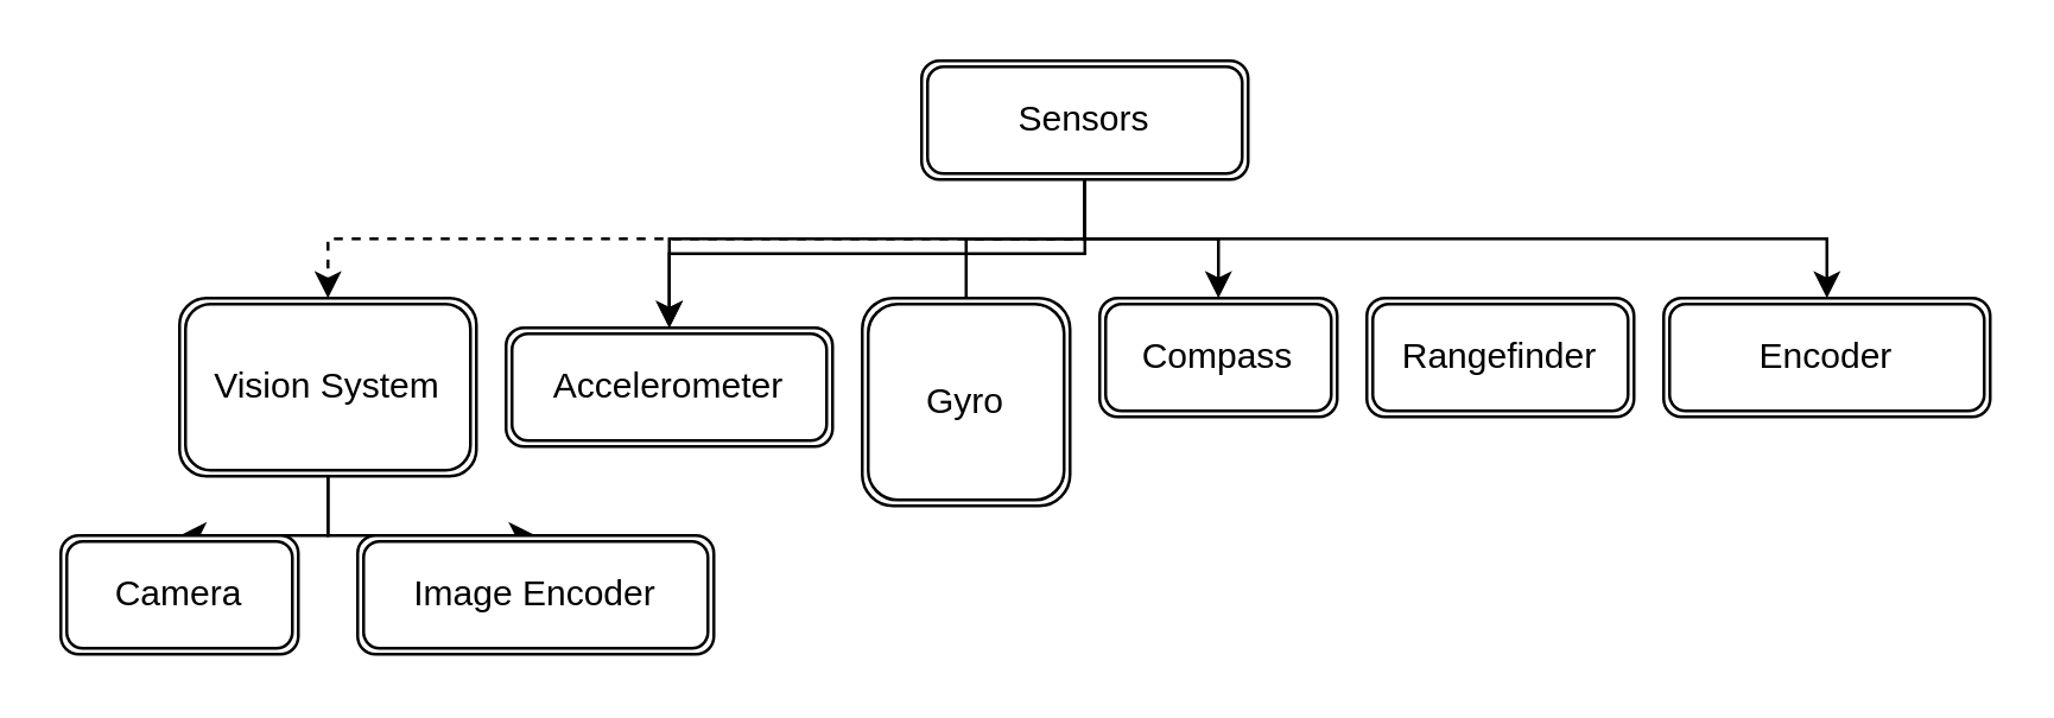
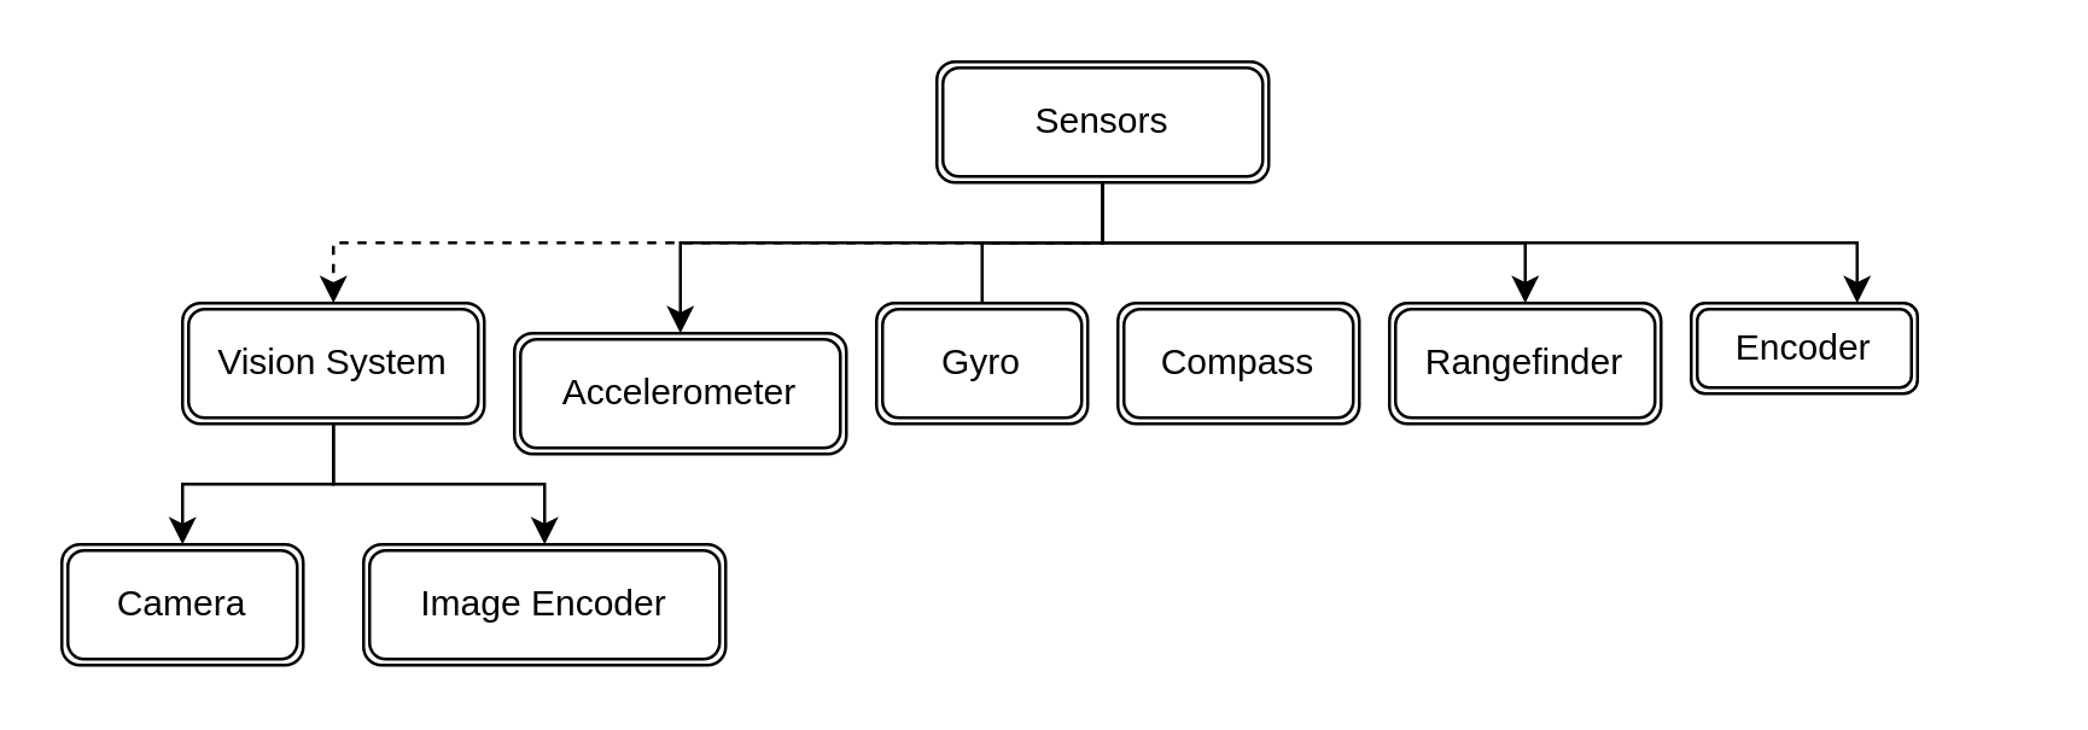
- <mxCell id="6" style="edgeStyle=orthogonalEdgeStyle;rounded=0;orthogonalLoop=1;jettySize=auto;html=1;exitX=0.5;exitY=1;exitDx=0;exitDy=0;" edge="1" parent="1" source="8" target="14"><mxGeometry relative="1" as="geometry"><mxPoint x="380" y="80" as="sourcePoint" /></mxGeometry></mxCell>
+ <mxCell id="6" style="edgeStyle=orthogonalEdgeStyle;rounded=0;orthogonalLoop=1;jettySize=auto;html=1;exitX=0.5;exitY=1;exitDx=0;exitDy=0;" edge="1" parent="1" source="8" target="17"><mxGeometry relative="1" as="geometry"><mxPoint x="380" y="80" as="sourcePoint" /></mxGeometry></mxCell>
- <mxCell id="5" style="edgeStyle=orthogonalEdgeStyle;rounded=0;orthogonalLoop=1;jettySize=auto;html=1;" edge="1" parent="1" source="8" target="16"><mxGeometry relative="1" as="geometry" /></mxCell>
- <mxCell id="18" value="Encoder" style="shape=ext;double=1;rounded=1;whiteSpace=wrap;html=1;" vertex="1" parent="1"><mxGeometry x="560" y="100" width="110" height="40" as="geometry" /></mxCell>
+ <mxCell id="18" value="Encoder" style="shape=ext;double=1;rounded=1;whiteSpace=wrap;html=1;" vertex="1" parent="1"><mxGeometry x="560" y="100" width="75" height="30" as="geometry" /></mxCell>
- <mxCell id="11" value="Vision System" style="shape=ext;double=1;rounded=1;whiteSpace=wrap;html=1;" vertex="1" parent="1"><mxGeometry x="60" y="100" width="100" height="60" as="geometry" /></mxCell>
+ <mxCell id="11" value="Vision System" style="shape=ext;double=1;rounded=1;whiteSpace=wrap;html=1;" vertex="1" parent="1"><mxGeometry x="60" y="100" width="100" height="40" as="geometry" /></mxCell>
- <mxCell id="15" value="Gyro" style="shape=ext;double=1;rounded=1;whiteSpace=wrap;html=1;" vertex="1" parent="1"><mxGeometry x="290" y="100" width="70" height="70" as="geometry" /></mxCell>
+ <mxCell id="15" value="Gyro" style="shape=ext;double=1;rounded=1;whiteSpace=wrap;html=1;" vertex="1" parent="1"><mxGeometry x="290" y="100" width="70" height="40" as="geometry" /></mxCell>
